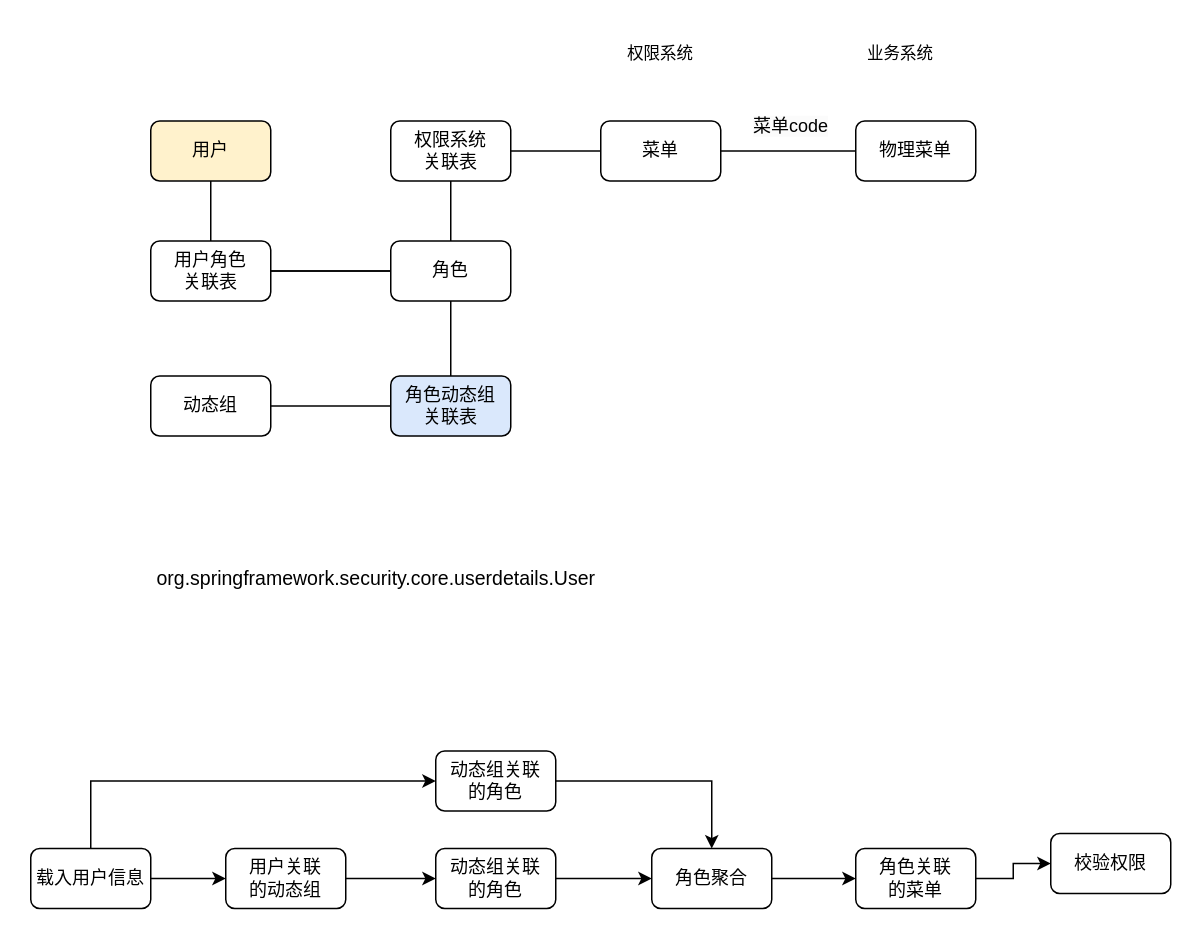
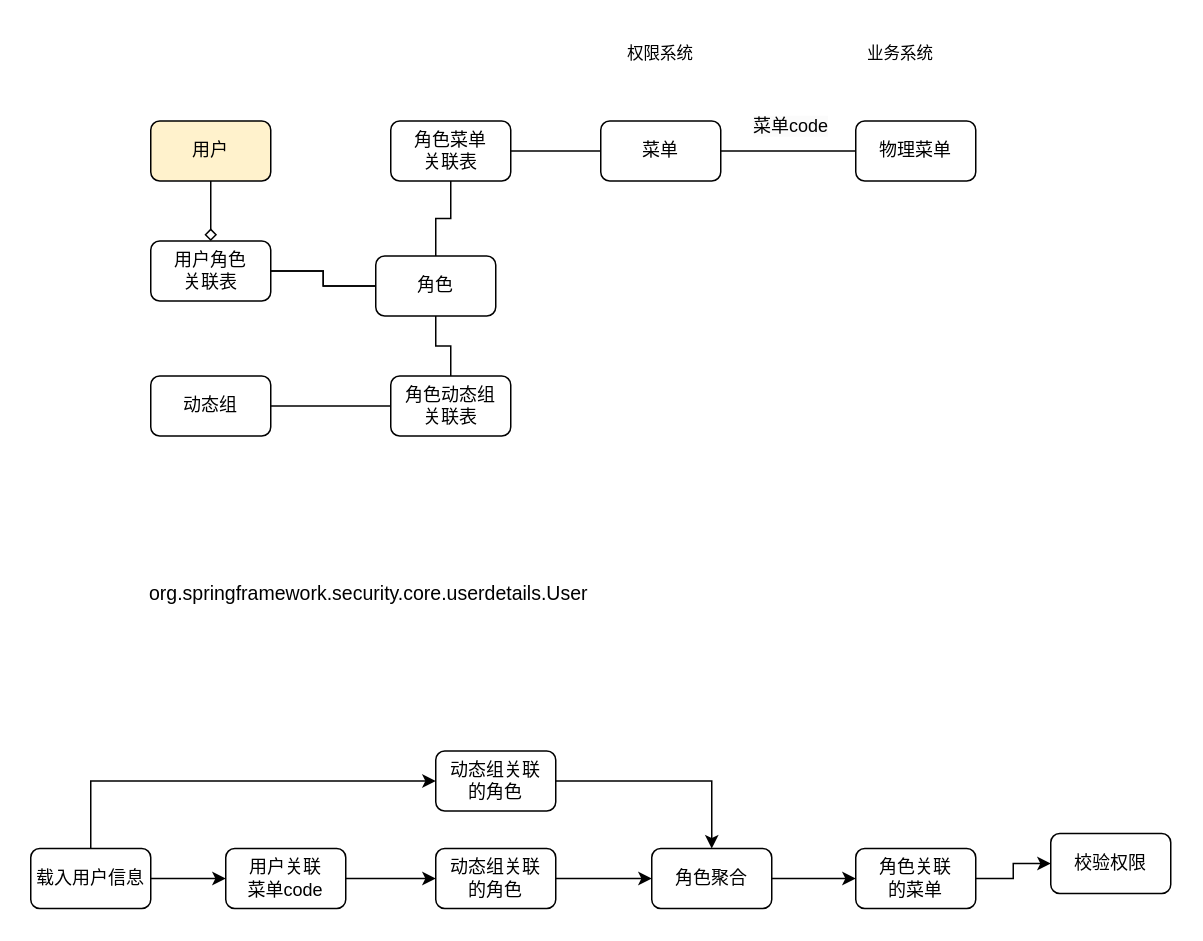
- <mxCell id="11" value="权限系统&lt;br&gt;关联表" style="rounded=1;whiteSpace=wrap;html=1;" parent="1" vertex="1"><mxGeometry x="260" y="80" width="80" height="40" as="geometry" /></mxCell>
+ <mxCell id="11" value="角色菜单&lt;br&gt;关联表" style="rounded=1;whiteSpace=wrap;html=1;" parent="1" vertex="1"><mxGeometry x="260" y="80" width="80" height="40" as="geometry" /></mxCell>
- <mxCell id="2" value="" style="edgeStyle=orthogonalEdgeStyle;rounded=0;orthogonalLoop=1;jettySize=auto;html=1;endArrow=none;endFill=0;" parent="1" source="3" target="5" edge="1"><mxGeometry relative="1" as="geometry" /></mxCell>
+ <mxCell id="2" value="" style="edgeStyle=orthogonalEdgeStyle;rounded=0;orthogonalLoop=1;jettySize=auto;html=1;endArrow=diamond;endFill=0;" parent="1" source="3" target="5" edge="1"><mxGeometry relative="1" as="geometry" /></mxCell>
- <mxCell id="9" value="角色" style="rounded=1;whiteSpace=wrap;html=1;" parent="1" vertex="1"><mxGeometry x="260" y="160" width="80" height="40" as="geometry" /></mxCell>
+ <mxCell id="9" value="角色" style="rounded=1;whiteSpace=wrap;html=1;" parent="1" vertex="1"><mxGeometry x="250" y="170" width="80" height="40" as="geometry" /></mxCell>
- <mxCell id="20" value="角色动态组&lt;div&gt;关联表&lt;/div&gt;" style="rounded=1;whiteSpace=wrap;html=1;fillColor=#dae8fc;" vertex="1" parent="1"><mxGeometry x="260" y="250" width="80" height="40" as="geometry" /></mxCell>
+ <mxCell id="20" value="角色动态组&lt;div&gt;关联表&lt;/div&gt;" style="rounded=1;whiteSpace=wrap;html=1;" vertex="1" parent="1"><mxGeometry x="260" y="250" width="80" height="40" as="geometry" /></mxCell>
- <mxCell id="18" value="&lt;font style=&quot;font-size: 13px;&quot;&gt;org.springframework.security.core.userdetails.User&lt;/font&gt;" style="text;html=1;align=center;verticalAlign=middle;resizable=0;points=[];autosize=1;strokeColor=none;fillColor=none;fontFamily=Helvetica;fontSize=11;fontColor=default;labelBackgroundColor=default;" parent="1" vertex="1"><mxGeometry x="90" y="370" width="320" height="30" as="geometry" /></mxCell>
+ <mxCell id="18" value="&lt;font style=&quot;font-size: 13px;&quot;&gt;org.springframework.security.core.userdetails.User&lt;/font&gt;" style="text;html=1;align=center;verticalAlign=middle;resizable=0;points=[];autosize=1;strokeColor=none;fillColor=none;fontFamily=Helvetica;fontSize=11;fontColor=default;labelBackgroundColor=default;" parent="1" vertex="1"><mxGeometry x="85" y="380" width="320" height="30" as="geometry" /></mxCell>
- <mxCell id="26" value="用户关联&lt;br&gt;的动态组" style="rounded=1;whiteSpace=wrap;html=1;" vertex="1" parent="1"><mxGeometry x="150" y="565" width="80" height="40" as="geometry" /></mxCell>
+ <mxCell id="26" value="用户关联&lt;br&gt;菜单code" style="rounded=1;whiteSpace=wrap;html=1;" vertex="1" parent="1"><mxGeometry x="150" y="565" width="80" height="40" as="geometry" /></mxCell>
